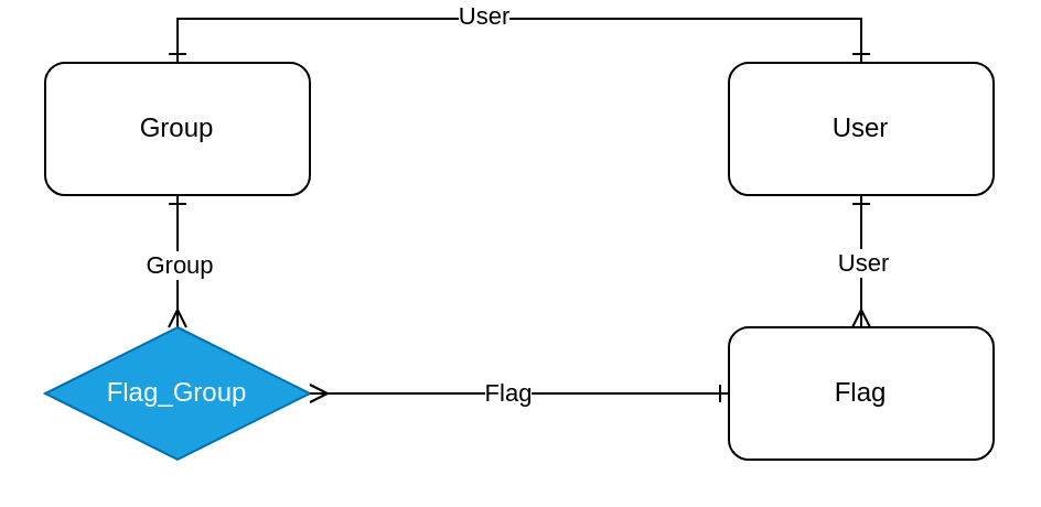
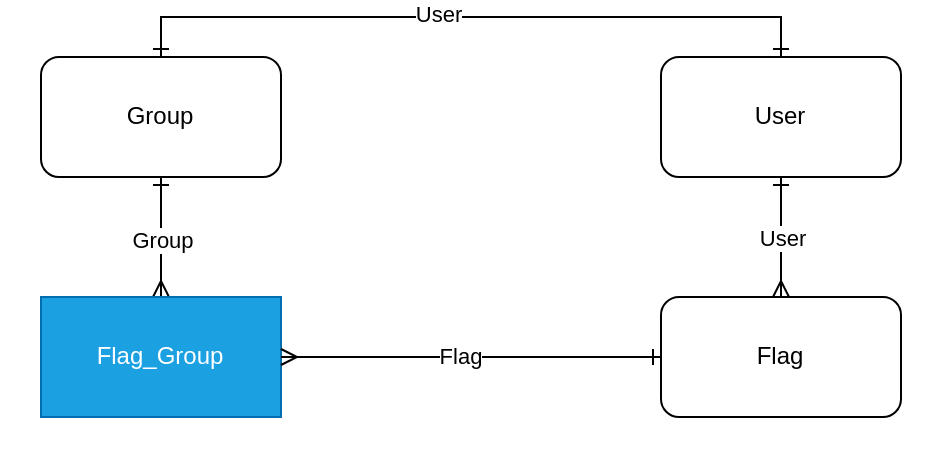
- <mxCell id="11" value="Flag_Group" style="rhombus;whiteSpace=wrap;html=1;fillColor=#1ba1e2;strokeColor=#006EAF;fontColor=#ffffff;" vertex="1" parent="1"><mxGeometry x="20" y="140" width="120" height="60" as="geometry" /></mxCell>
+ <mxCell id="11" value="Flag_Group" style="rounded=0;whiteSpace=wrap;html=1;fillColor=#1ba1e2;strokeColor=#006EAF;fontColor=#ffffff;" vertex="1" parent="1"><mxGeometry x="20" y="140" width="120" height="60" as="geometry" /></mxCell>
